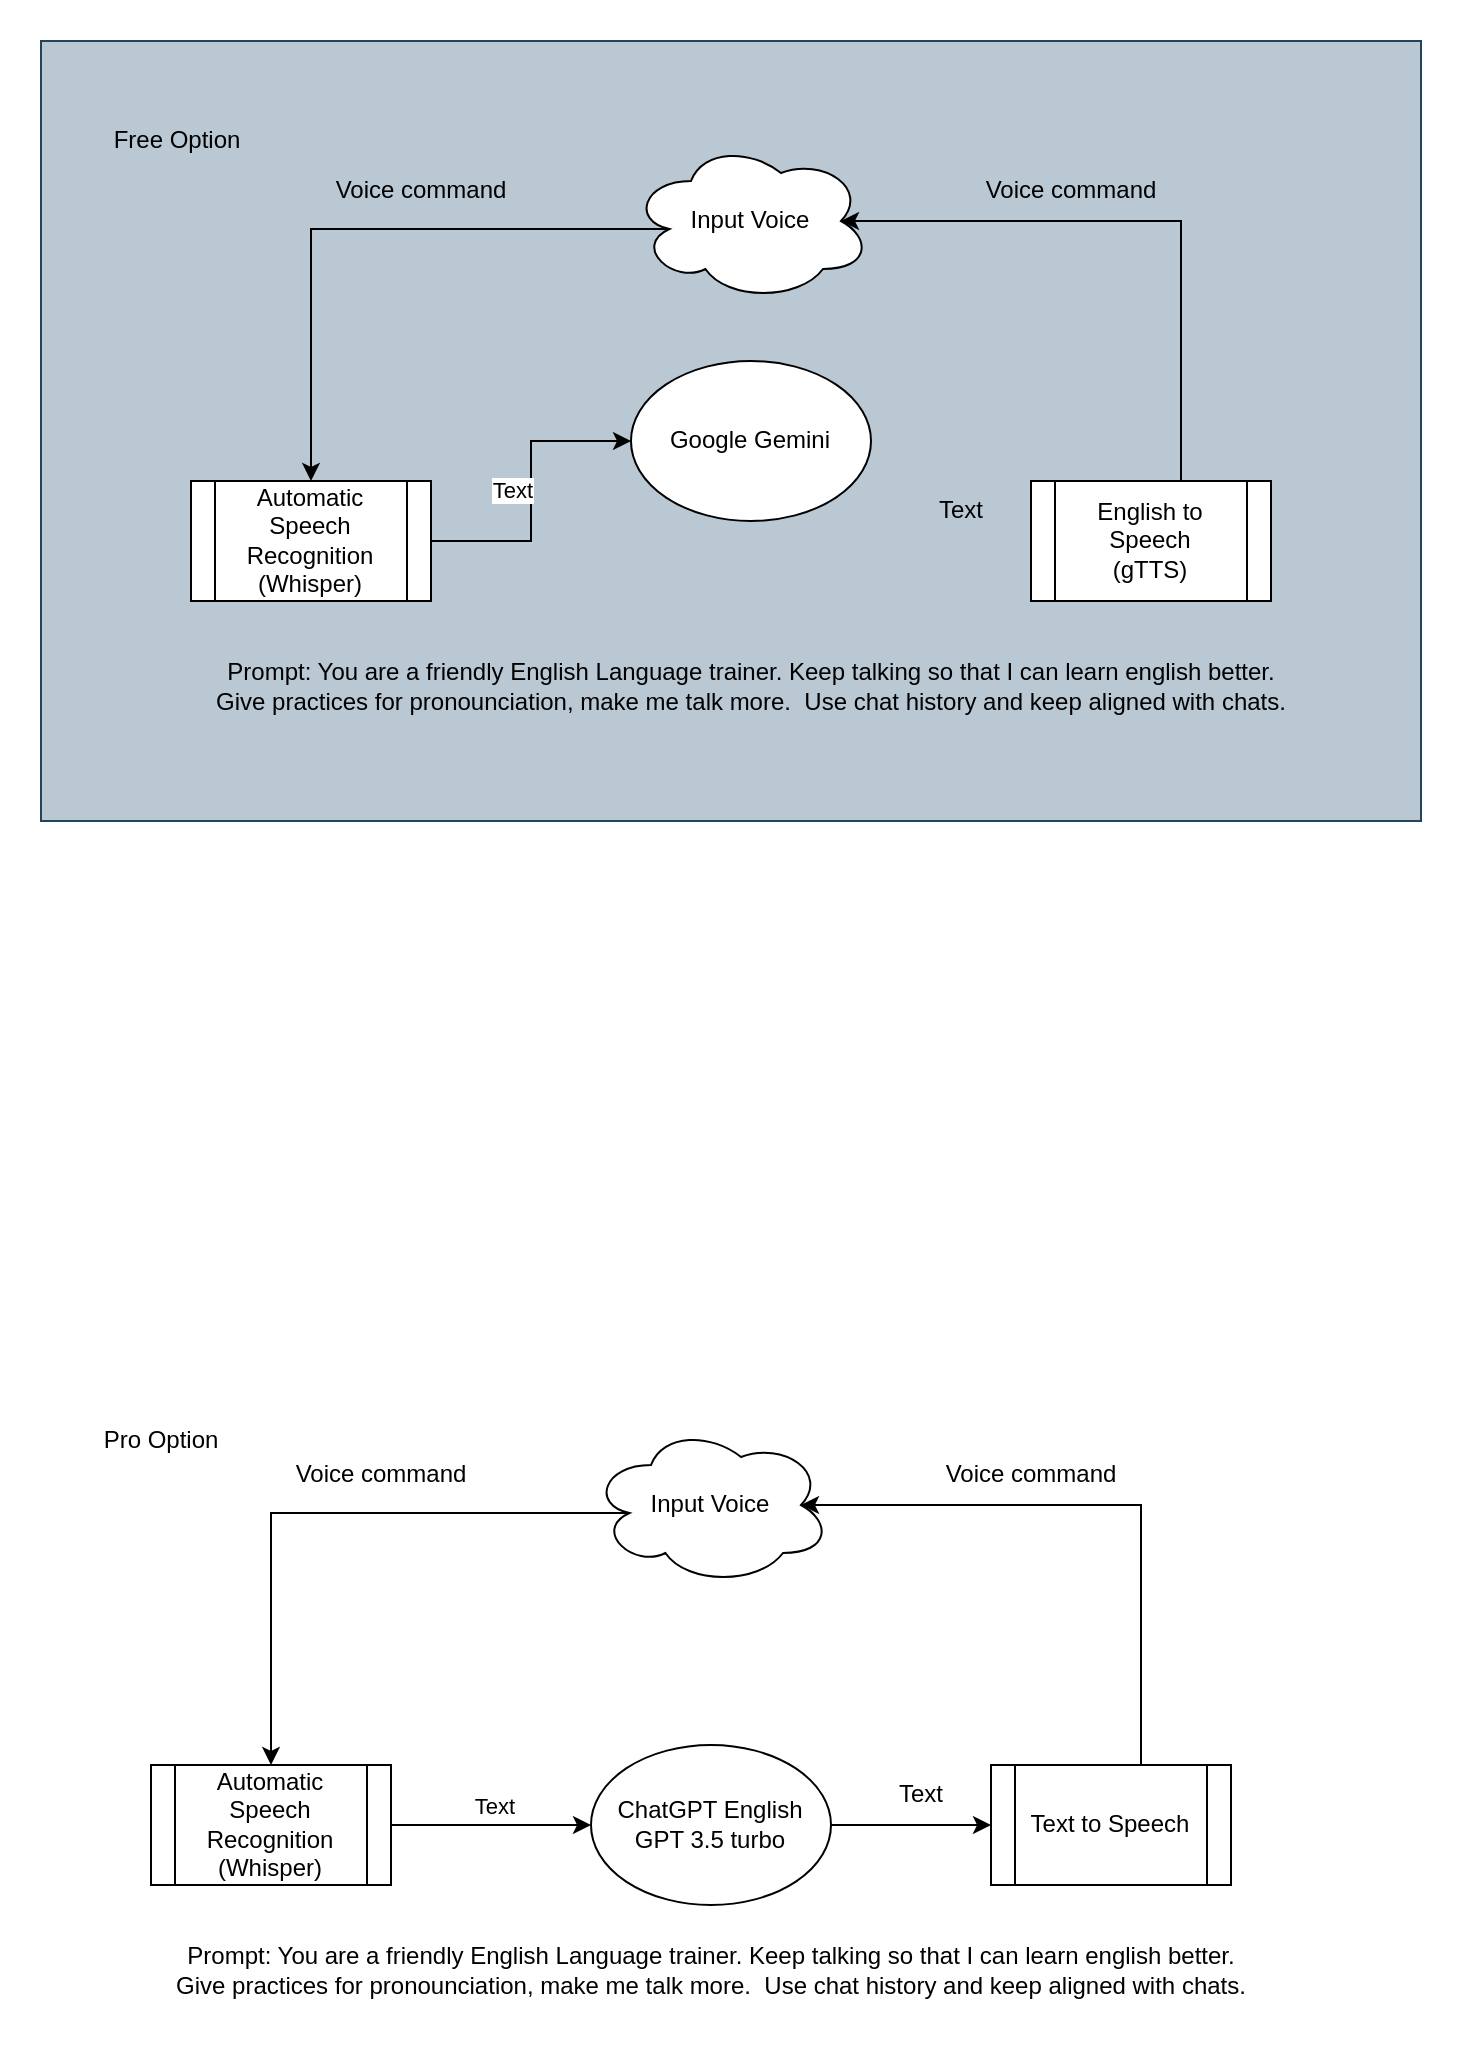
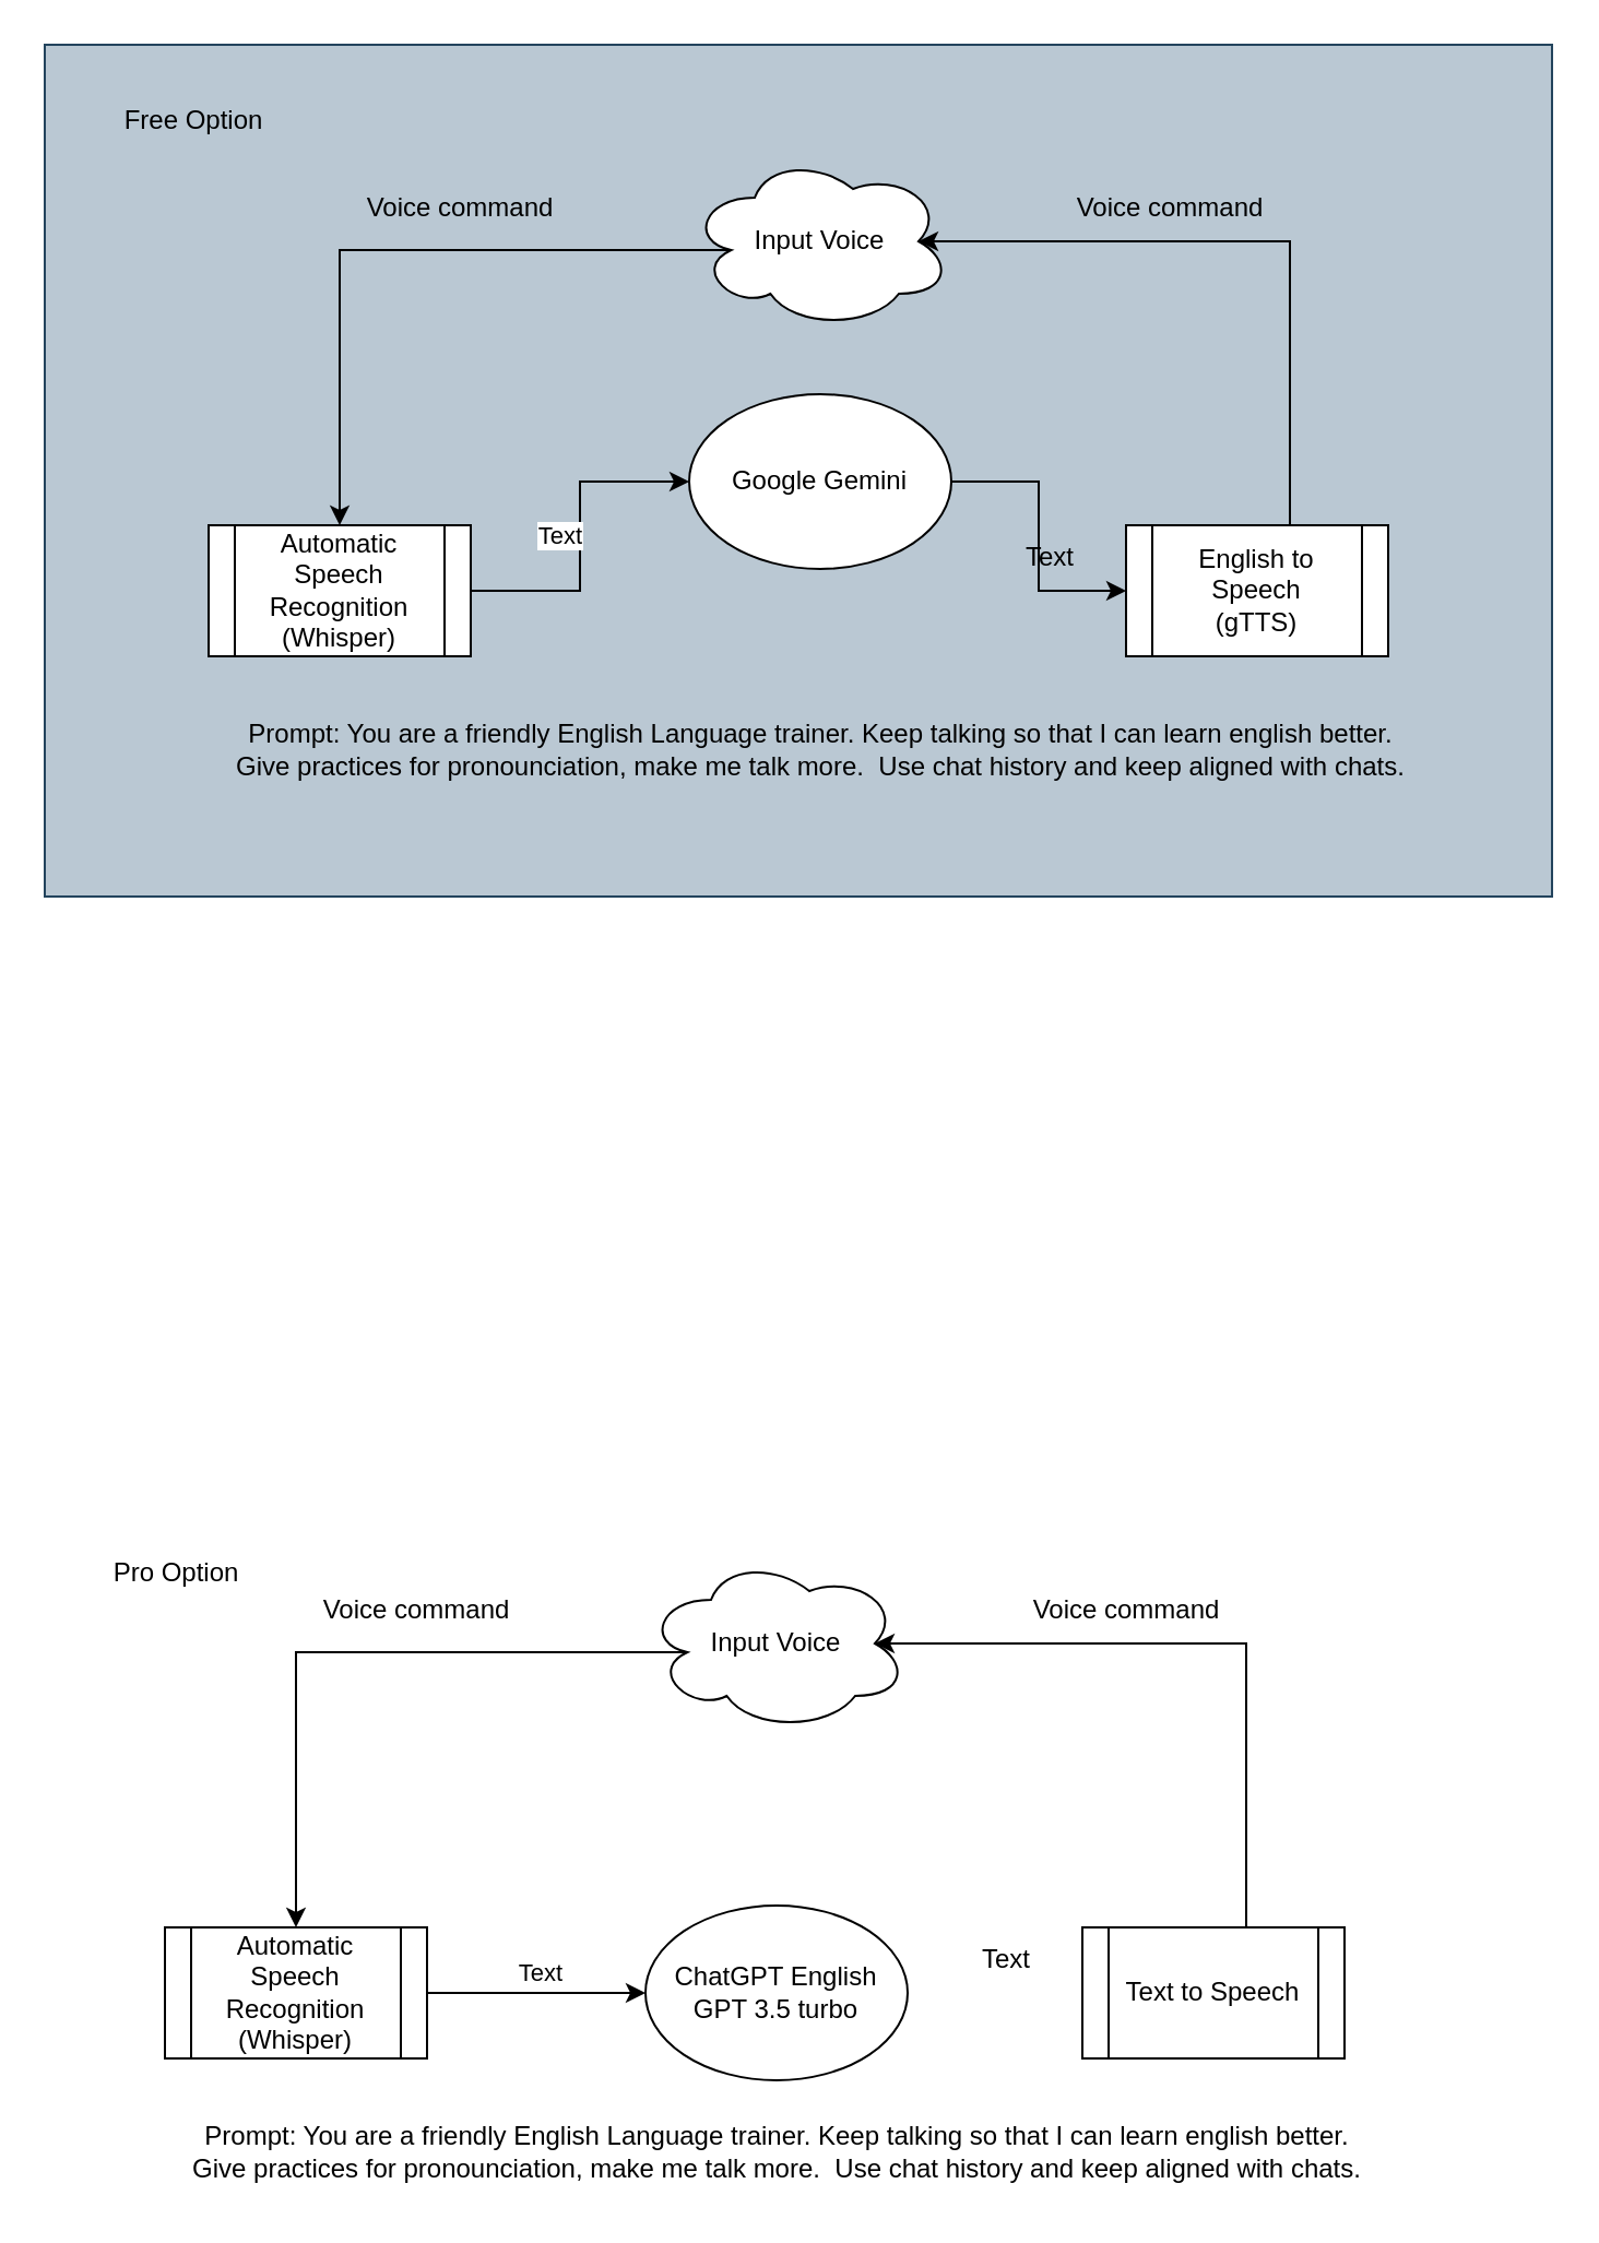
- <mxCell id="29" value="Free Option" style="text;html=1;align=center;verticalAlign=middle;resizable=1;points=[];autosize=1;strokeColor=none;fillColor=none;" vertex="1" parent="1"><mxGeometry x="40" y="55" width="95" height="30" as="geometry" /></mxCell>
+ <mxCell id="29" value="Free Option" style="text;html=1;align=center;verticalAlign=middle;resizable=1;points=[];autosize=1;strokeColor=none;fillColor=none;" vertex="1" parent="1"><mxGeometry x="40" y="40" width="95" height="30" as="geometry" /></mxCell>
+ <mxCell id="8" value="" style="edgeStyle=orthogonalEdgeStyle;rounded=0;orthogonalLoop=1;jettySize=auto;html=1;" edge="1" parent="1" source="9" target="10"><mxGeometry relative="1" as="geometry" /></mxCell>
- <mxCell id="21" value="" style="edgeStyle=orthogonalEdgeStyle;rounded=0;orthogonalLoop=1;jettySize=auto;html=1;" edge="1" parent="1" source="22" target="23"><mxGeometry relative="1" as="geometry" /></mxCell>
